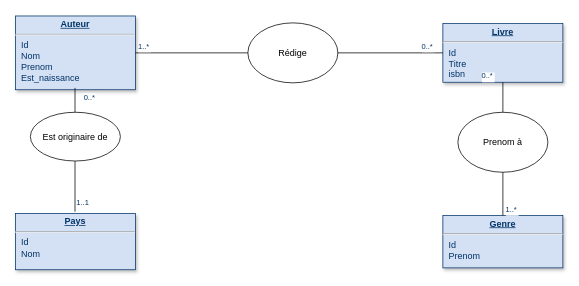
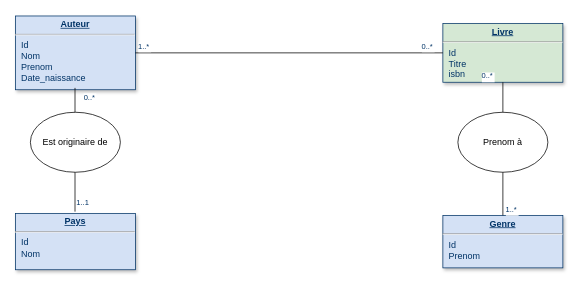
- <mxCell id="5" value="&lt;p style=&quot;margin: 0px; margin-top: 4px; text-align: center; text-decoration: underline;&quot;&gt;&lt;b&gt;Auteur&lt;/b&gt;&lt;/p&gt;&lt;hr&gt;&lt;p style=&quot;margin: 0px; margin-left: 8px;&quot;&gt;Id&lt;/p&gt;&lt;p style=&quot;margin: 0px; margin-left: 8px;&quot;&gt;Nom&lt;/p&gt;&lt;p style=&quot;margin: 0px; margin-left: 8px;&quot;&gt;Prenom&lt;/p&gt;&lt;p style=&quot;margin: 0px; margin-left: 8px;&quot;&gt;Est_naissance&lt;/p&gt;&lt;p style=&quot;margin: 0px; margin-left: 8px;&quot;&gt;&lt;br&gt;&lt;/p&gt;" style="verticalAlign=top;align=left;overflow=fill;fontSize=12;fontFamily=Helvetica;html=1;strokeColor=#003366;shadow=1;fillColor=#D4E1F5;fontColor=#003366" parent="1" vertex="1"><mxGeometry x="20" y="20.64" width="160" height="98.36" as="geometry" /></mxCell>
+ <mxCell id="5" value="&lt;p style=&quot;margin: 0px; margin-top: 4px; text-align: center; text-decoration: underline;&quot;&gt;&lt;b&gt;Auteur&lt;/b&gt;&lt;/p&gt;&lt;hr&gt;&lt;p style=&quot;margin: 0px; margin-left: 8px;&quot;&gt;Id&lt;/p&gt;&lt;p style=&quot;margin: 0px; margin-left: 8px;&quot;&gt;Nom&lt;/p&gt;&lt;p style=&quot;margin: 0px; margin-left: 8px;&quot;&gt;Prenom&lt;/p&gt;&lt;p style=&quot;margin: 0px; margin-left: 8px;&quot;&gt;Date_naissance&lt;/p&gt;&lt;p style=&quot;margin: 0px; margin-left: 8px;&quot;&gt;&lt;br&gt;&lt;/p&gt;" style="verticalAlign=top;align=left;overflow=fill;fontSize=12;fontFamily=Helvetica;html=1;strokeColor=#003366;shadow=1;fillColor=#D4E1F5;fontColor=#003366" parent="1" vertex="1"><mxGeometry x="20" y="20.64" width="160" height="98.36" as="geometry" /></mxCell>
- <mxCell id="16" value="Rédige" style="ellipse;whiteSpace=wrap;html=1;" vertex="1" parent="1"><mxGeometry x="330" y="29.82" width="120" height="80" as="geometry" /></mxCell>
- <mxCell id="2" value="&lt;p style=&quot;margin: 0px; margin-top: 4px; text-align: center; text-decoration: underline;&quot;&gt;&lt;strong&gt;Livre&lt;/strong&gt;&lt;/p&gt;&lt;hr&gt;&lt;p style=&quot;margin: 0px; margin-left: 8px;&quot;&gt;Id&lt;/p&gt;&lt;p style=&quot;margin: 0px; margin-left: 8px;&quot;&gt;Titre&lt;/p&gt;&lt;p style=&quot;margin: 0px; margin-left: 8px;&quot;&gt;isbn&lt;/p&gt;" style="verticalAlign=top;align=left;overflow=fill;fontSize=12;fontFamily=Helvetica;html=1;strokeColor=#003366;shadow=1;fillColor=#D4E1F5;fontColor=#003366" parent="1" vertex="1"><mxGeometry x="590" y="30.64" width="160" height="78.36" as="geometry" /></mxCell>
+ <mxCell id="2" value="&lt;p style=&quot;margin: 0px; margin-top: 4px; text-align: center; text-decoration: underline;&quot;&gt;&lt;strong&gt;Livre&lt;/strong&gt;&lt;/p&gt;&lt;hr&gt;&lt;p style=&quot;margin: 0px; margin-left: 8px;&quot;&gt;Id&lt;/p&gt;&lt;p style=&quot;margin: 0px; margin-left: 8px;&quot;&gt;Titre&lt;/p&gt;&lt;p style=&quot;margin: 0px; margin-left: 8px;&quot;&gt;isbn&lt;/p&gt;" style="verticalAlign=top;align=left;overflow=fill;fontSize=12;fontFamily=Helvetica;html=1;strokeColor=#003366;shadow=1;fillColor=#d5e8d4;fontColor=#003366;" parent="1" vertex="1"><mxGeometry x="590" y="30.64" width="160" height="78.36" as="geometry" /></mxCell>
- <mxCell id="9" value="Est originaire de" style="ellipse;whiteSpace=wrap;html=1;" vertex="1" parent="1"><mxGeometry x="40" y="149" width="120" height="65" as="geometry" /></mxCell>
+ <mxCell id="9" value="Est originaire de" style="ellipse;whiteSpace=wrap;html=1;" vertex="1" parent="1"><mxGeometry x="40" y="149" width="120" height="80" as="geometry" /></mxCell>
